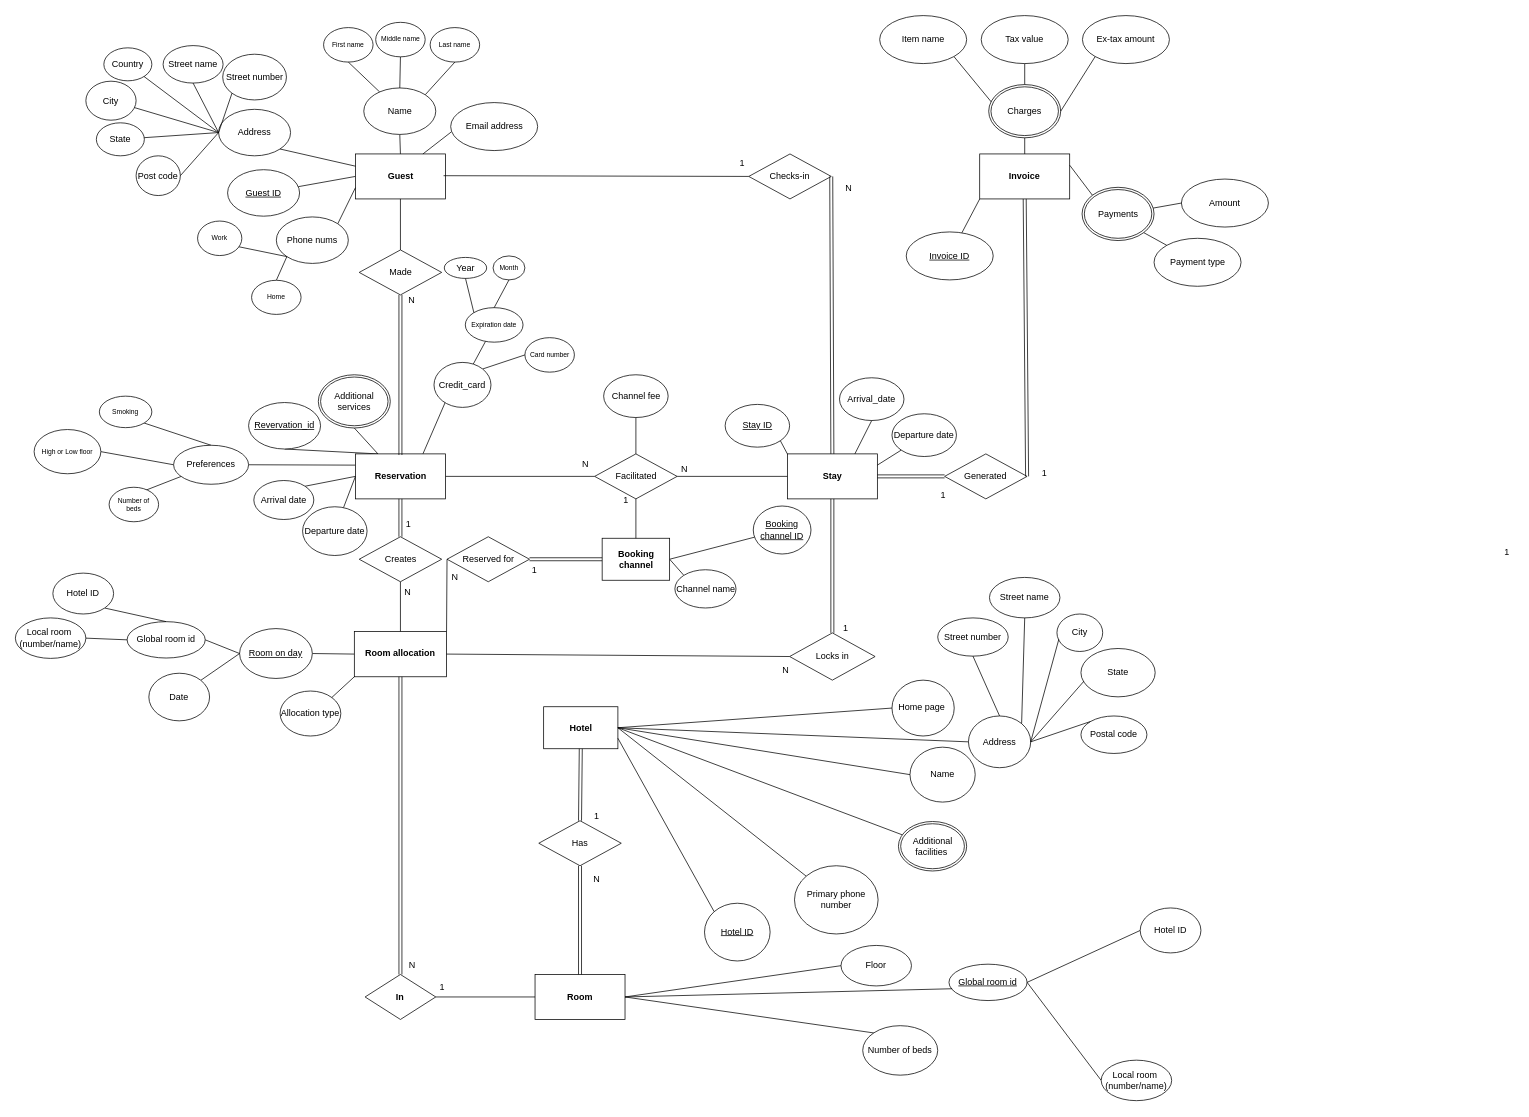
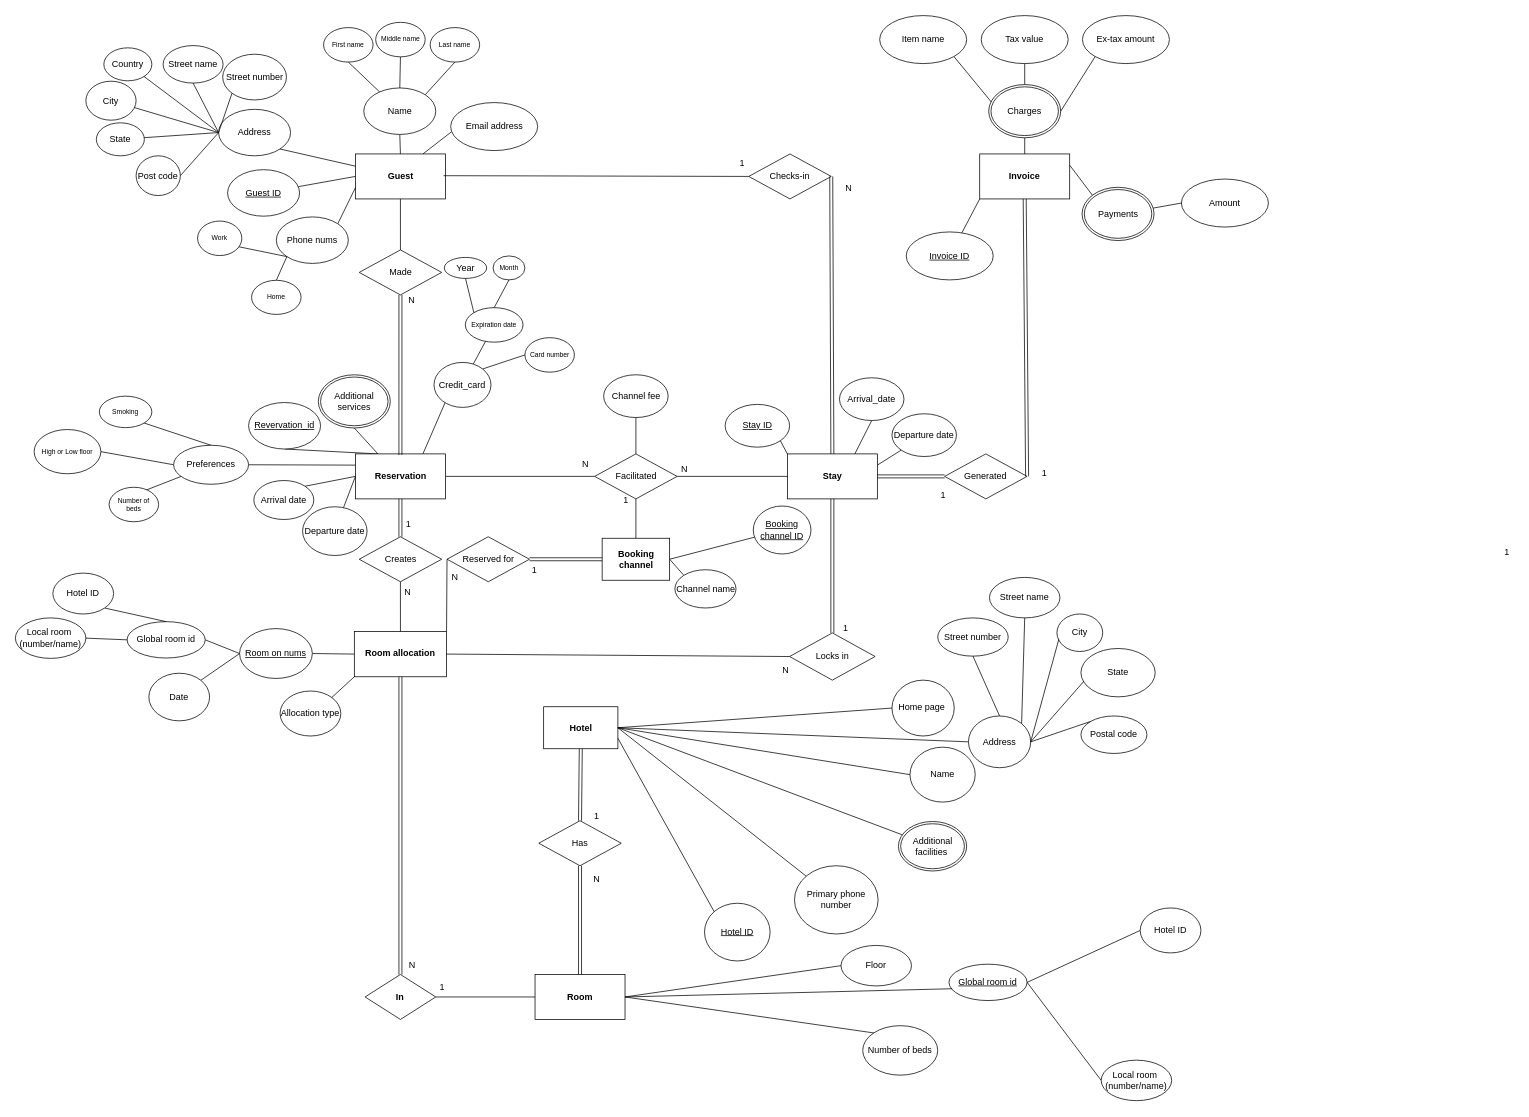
- <mxCell id="155" style="edgeStyle=none;rounded=0;orthogonalLoop=1;jettySize=auto;html=1;endArrow=none;endFill=0;entryX=0;entryY=0;entryDx=0;entryDy=0;exitX=1;exitY=1;exitDx=0;exitDy=0;" parent="1" source="151" target="152" edge="1"><mxGeometry relative="1" as="geometry"><mxPoint x="1471" y="145" as="sourcePoint" /><mxPoint x="1411.775" y="208.391" as="targetPoint" /></mxGeometry></mxCell>
- <mxCell id="152" value="Payment type" style="ellipse;whiteSpace=wrap;html=1;" parent="1" vertex="1"><mxGeometry x="1538.5" y="317" width="116" height="64" as="geometry" /></mxCell>
- <mxCell id="39" value="&lt;u&gt;Room on day&lt;/u&gt;" style="ellipse;whiteSpace=wrap;html=1;" parent="1" vertex="1"><mxGeometry x="319" y="837.47" width="97" height="66.5" as="geometry" /></mxCell>
+ <mxCell id="39" value="&lt;u&gt;Room on nums&lt;/u&gt;" style="ellipse;whiteSpace=wrap;html=1;" parent="1" vertex="1"><mxGeometry x="319" y="837.47" width="97" height="66.5" as="geometry" /></mxCell>
